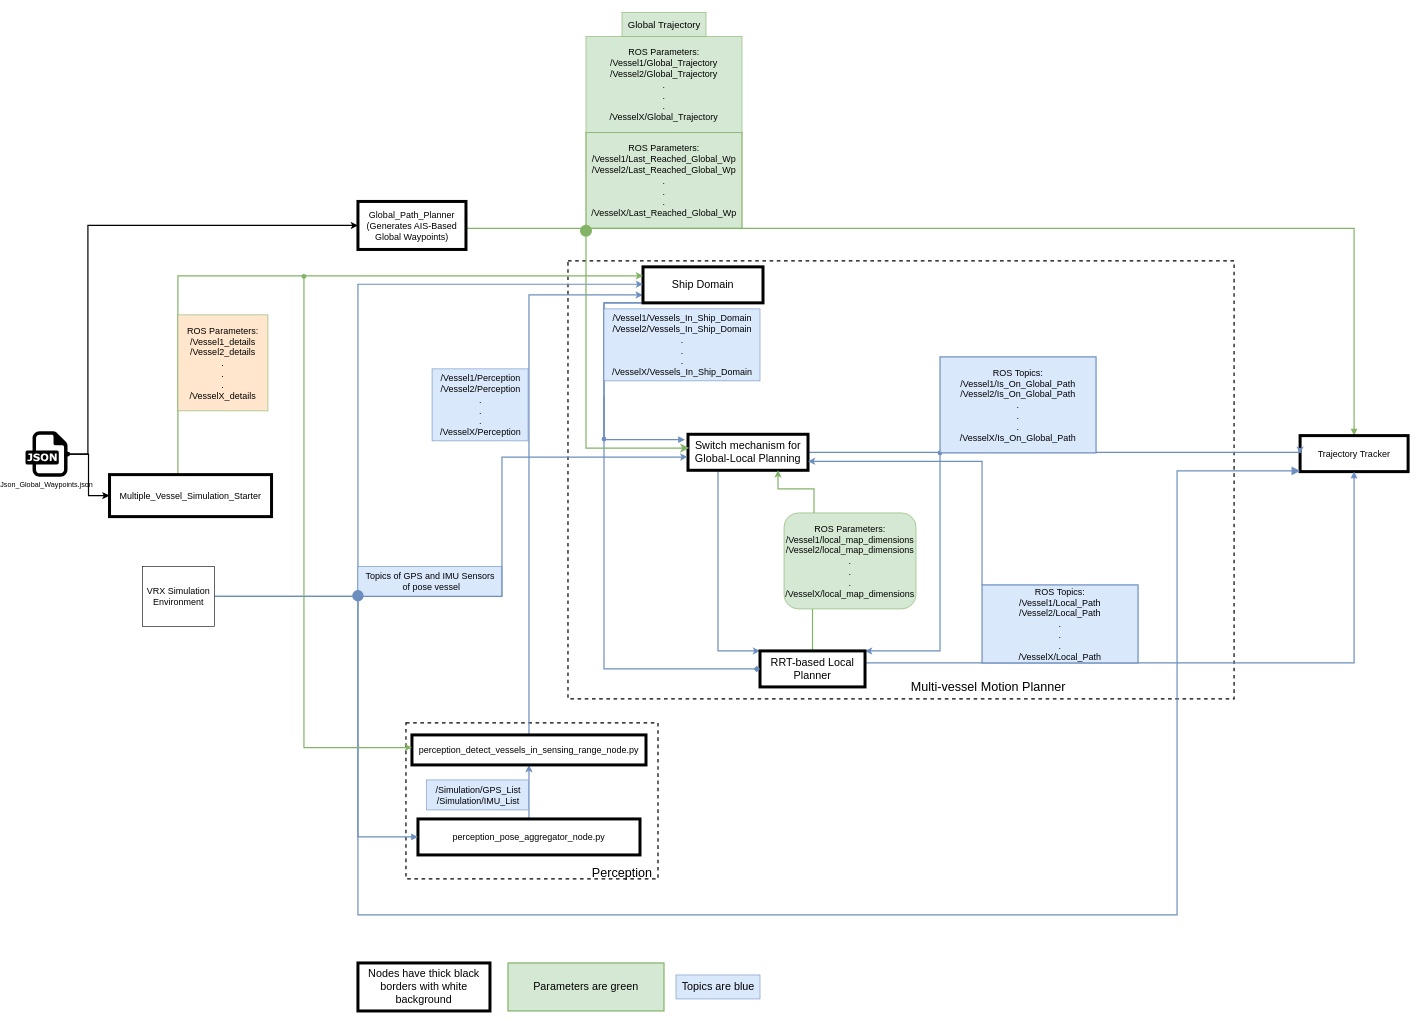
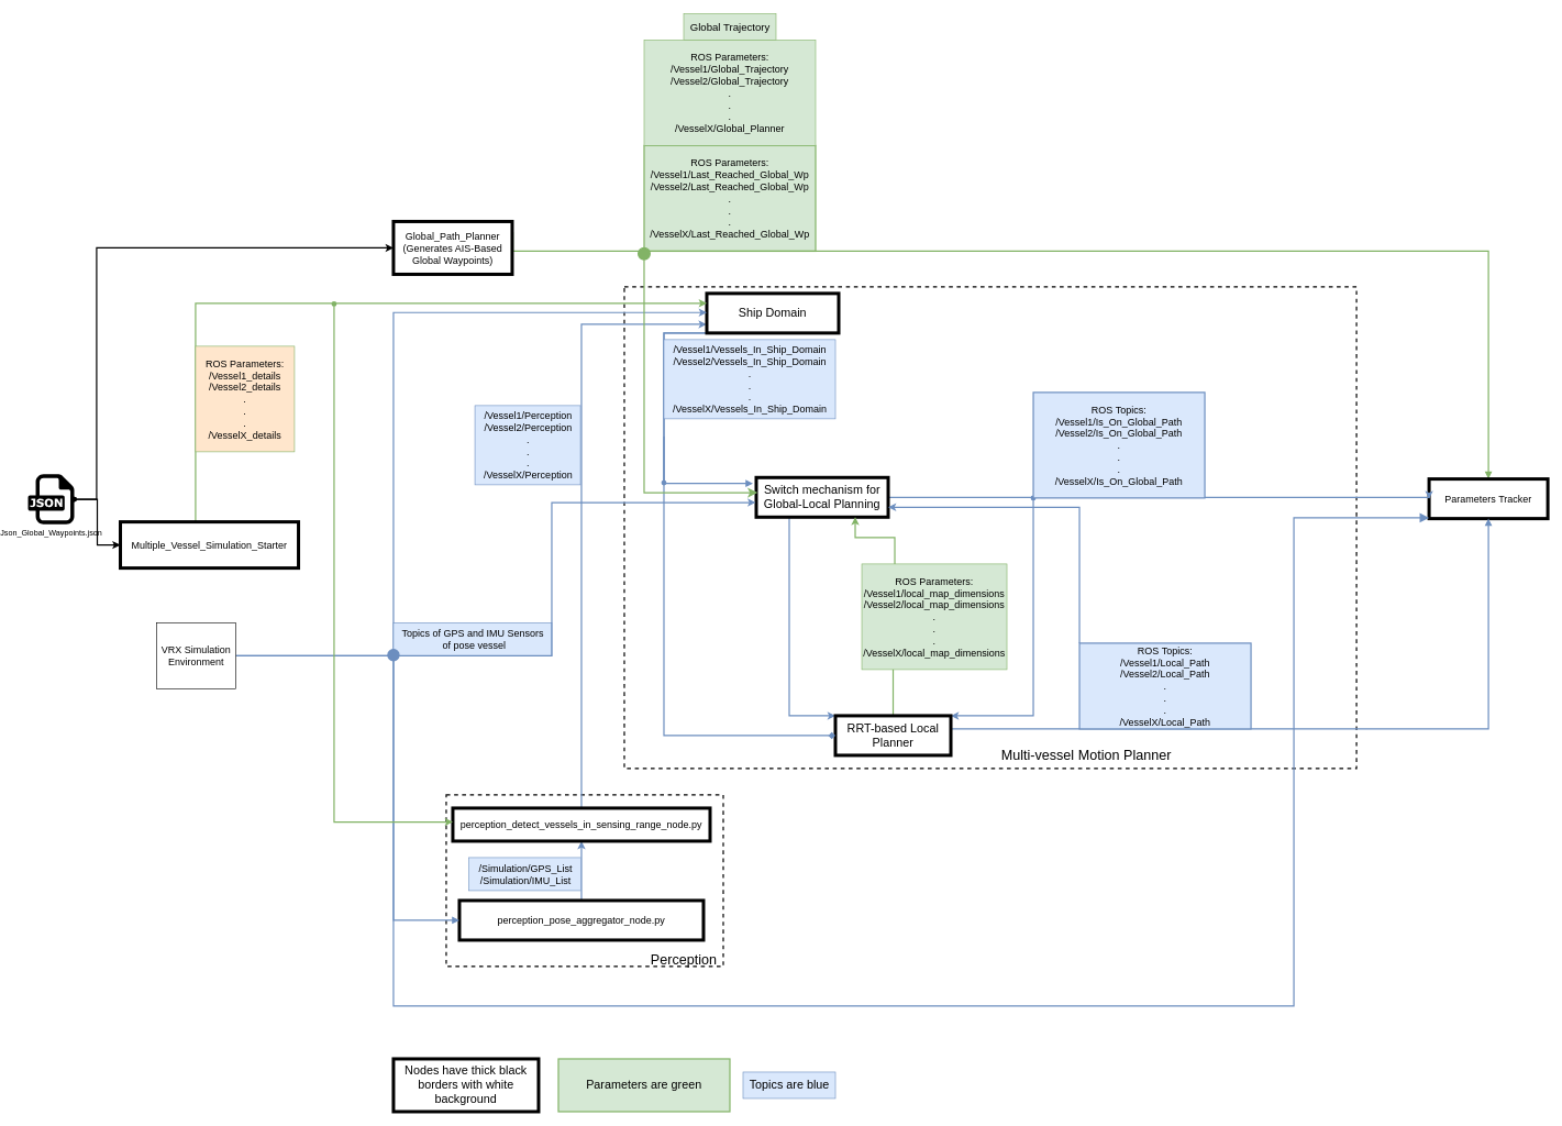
- <mxCell id="27" value="&lt;font style=&quot;font-size: 15px;&quot;&gt;ROS Parameters:&lt;br&gt;/Vessel1/Global_Trajectory&lt;br style=&quot;border-color: var(--border-color);&quot;&gt;/Vessel2/Global_Trajectory&lt;br style=&quot;border-color: var(--border-color);&quot;&gt;.&lt;br style=&quot;border-color: var(--border-color);&quot;&gt;.&lt;br style=&quot;border-color: var(--border-color);&quot;&gt;.&lt;br style=&quot;border-color: var(--border-color);&quot;&gt;/VesselX/Global_Trajectory&lt;/font&gt;" style="rounded=0;whiteSpace=wrap;html=1;shadow=0;fillColor=#d5e8d4;strokeColor=#82b366;" parent="1" vertex="1"><mxGeometry x="954" y="60" width="260" height="160" as="geometry" /></mxCell>
+ <mxCell id="27" value="&lt;font style=&quot;font-size: 15px;&quot;&gt;ROS Parameters:&lt;br&gt;/Vessel1/Global_Trajectory&lt;br style=&quot;border-color: var(--border-color);&quot;&gt;/Vessel2/Global_Trajectory&lt;br style=&quot;border-color: var(--border-color);&quot;&gt;.&lt;br style=&quot;border-color: var(--border-color);&quot;&gt;.&lt;br style=&quot;border-color: var(--border-color);&quot;&gt;.&lt;br style=&quot;border-color: var(--border-color);&quot;&gt;/VesselX/Global_Planner&lt;/font&gt;" style="rounded=0;whiteSpace=wrap;html=1;shadow=0;fillColor=#d5e8d4;strokeColor=#82b366;" parent="1" vertex="1"><mxGeometry x="954" y="60" width="260" height="160" as="geometry" /></mxCell>
- <mxCell id="9" value="Trajectory Tracker" style="rounded=0;whiteSpace=wrap;html=1;fontSize=15;strokeWidth=5;" parent="1" vertex="1"><mxGeometry x="2144" y="725.2" width="180" height="60" as="geometry" /></mxCell>
+ <mxCell id="9" value="Parameters Tracker" style="rounded=0;whiteSpace=wrap;html=1;fontSize=15;strokeWidth=5;" parent="1" vertex="1"><mxGeometry x="2144" y="725.2" width="180" height="60" as="geometry" /></mxCell>
- <mxCell id="50" value="&lt;font style=&quot;font-size: 15px;&quot;&gt;ROS Parameters:&lt;br&gt;/Vessel1/local_map_dimensions&lt;br style=&quot;border-color: var(--border-color);&quot;&gt;/Vessel2/local_map_dimensions&lt;br style=&quot;border-color: var(--border-color);&quot;&gt;.&lt;br style=&quot;border-color: var(--border-color);&quot;&gt;.&lt;br style=&quot;border-color: var(--border-color);&quot;&gt;.&lt;br style=&quot;border-color: var(--border-color);&quot;&gt;/VesselX/local_map_dimensions&lt;/font&gt;" style="whiteSpace=wrap;html=1;shadow=0;fillColor=#d5e8d4;strokeColor=#82b366;rounded=1;" parent="1" vertex="1"><mxGeometry x="1284" y="854" width="220" height="160" as="geometry" /></mxCell>
+ <mxCell id="50" value="&lt;font style=&quot;font-size: 15px;&quot;&gt;ROS Parameters:&lt;br&gt;/Vessel1/local_map_dimensions&lt;br style=&quot;border-color: var(--border-color);&quot;&gt;/Vessel2/local_map_dimensions&lt;br style=&quot;border-color: var(--border-color);&quot;&gt;.&lt;br style=&quot;border-color: var(--border-color);&quot;&gt;.&lt;br style=&quot;border-color: var(--border-color);&quot;&gt;.&lt;br style=&quot;border-color: var(--border-color);&quot;&gt;/VesselX/local_map_dimensions&lt;/font&gt;" style="rounded=0;whiteSpace=wrap;html=1;shadow=0;fillColor=#d5e8d4;strokeColor=#82b366;" parent="1" vertex="1"><mxGeometry x="1284" y="854" width="220" height="160" as="geometry" /></mxCell>
